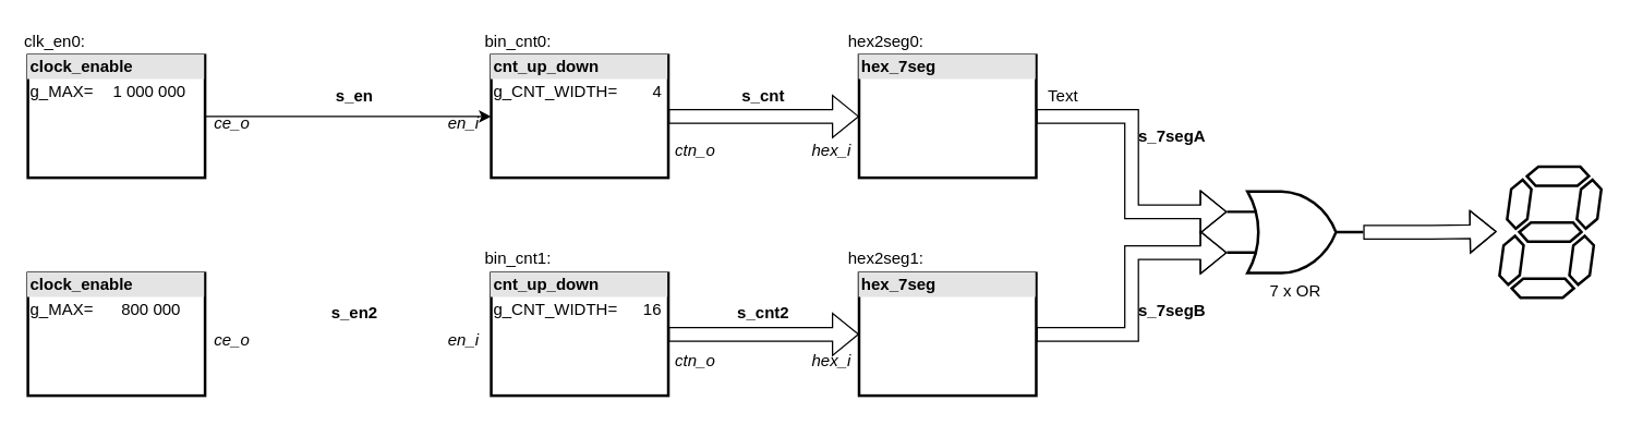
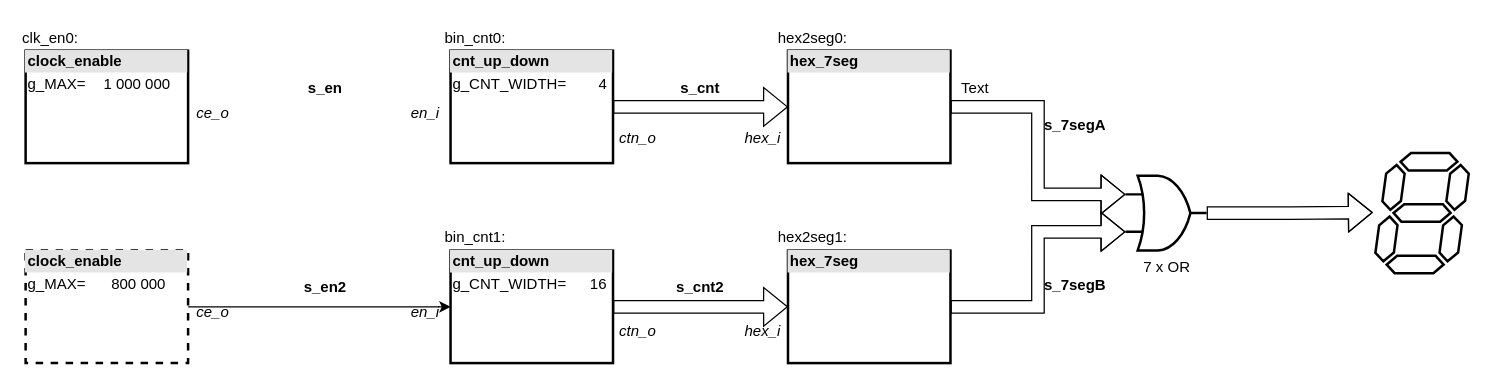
- <mxCell id="2" style="edgeStyle=orthogonalEdgeStyle;rounded=0;orthogonalLoop=1;jettySize=auto;html=1;exitX=1;exitY=0.5;exitDx=0;exitDy=0;entryX=0;entryY=0.5;entryDx=0;entryDy=0;" edge="1" parent="1" source="3" target="5"><mxGeometry relative="1" as="geometry" /></mxCell>
- <mxCell id="32" value="7 x OR" style="verticalLabelPosition=bottom;shadow=0;dashed=0;align=center;html=1;verticalAlign=top;shape=mxgraph.electrical.logic_gates.logic_gate;operation=or;strokeWidth=2;" vertex="1" parent="1"><mxGeometry x="900" y="140" width="100" height="60" as="geometry" /></mxCell>
+ <mxCell id="32" value="7 x OR" style="verticalLabelPosition=bottom;shadow=0;dashed=0;align=center;html=1;verticalAlign=top;shape=mxgraph.electrical.logic_gates.logic_gate;operation=or;strokeWidth=2;" vertex="1" parent="1"><mxGeometry x="900" y="140" width="65" height="60" as="geometry" /></mxCell>
- <mxCell id="10" value="&lt;div style=&quot;box-sizing: border-box ; width: 100% ; background: #e4e4e4 ; padding: 2px&quot;&gt;&lt;b&gt;clock_enable&lt;/b&gt;&lt;/div&gt;&lt;table style=&quot;width: 100% ; font-size: 1em&quot; cellpadding=&quot;2&quot; cellspacing=&quot;0&quot;&gt;&lt;tbody&gt;&lt;tr&gt;&lt;td&gt;g_MAX=&lt;/td&gt;&lt;td&gt;800 000&lt;/td&gt;&lt;/tr&gt;&lt;tr&gt;&lt;td&gt;&lt;br&gt;&lt;/td&gt;&lt;td&gt;&lt;/td&gt;&lt;/tr&gt;&lt;tr&gt;&lt;td&gt;&lt;/td&gt;&lt;td&gt;&lt;br&gt;&lt;/td&gt;&lt;/tr&gt;&lt;/tbody&gt;&lt;/table&gt;" style="verticalAlign=top;align=left;overflow=fill;html=1;strokeWidth=2;" vertex="1" parent="1"><mxGeometry x="20" y="200" width="130" height="90" as="geometry" /></mxCell>
+ <mxCell id="10" value="&lt;div style=&quot;box-sizing: border-box ; width: 100% ; background: #e4e4e4 ; padding: 2px&quot;&gt;&lt;b&gt;clock_enable&lt;/b&gt;&lt;/div&gt;&lt;table style=&quot;width: 100% ; font-size: 1em&quot; cellpadding=&quot;2&quot; cellspacing=&quot;0&quot;&gt;&lt;tbody&gt;&lt;tr&gt;&lt;td&gt;g_MAX=&lt;/td&gt;&lt;td&gt;800 000&lt;/td&gt;&lt;/tr&gt;&lt;tr&gt;&lt;td&gt;&lt;br&gt;&lt;/td&gt;&lt;td&gt;&lt;/td&gt;&lt;/tr&gt;&lt;tr&gt;&lt;td&gt;&lt;/td&gt;&lt;td&gt;&lt;br&gt;&lt;/td&gt;&lt;/tr&gt;&lt;/tbody&gt;&lt;/table&gt;" style="verticalAlign=top;align=left;overflow=fill;html=1;strokeWidth=2;dashed=1;" vertex="1" parent="1"><mxGeometry x="20" y="200" width="130" height="90" as="geometry" /></mxCell>
+ <mxCell id="9" style="edgeStyle=orthogonalEdgeStyle;rounded=0;orthogonalLoop=1;jettySize=auto;html=1;exitX=1;exitY=0.5;exitDx=0;exitDy=0;entryX=0;entryY=0.5;entryDx=0;entryDy=0;" edge="1" parent="1" source="10" target="12"><mxGeometry relative="1" as="geometry" /></mxCell>
